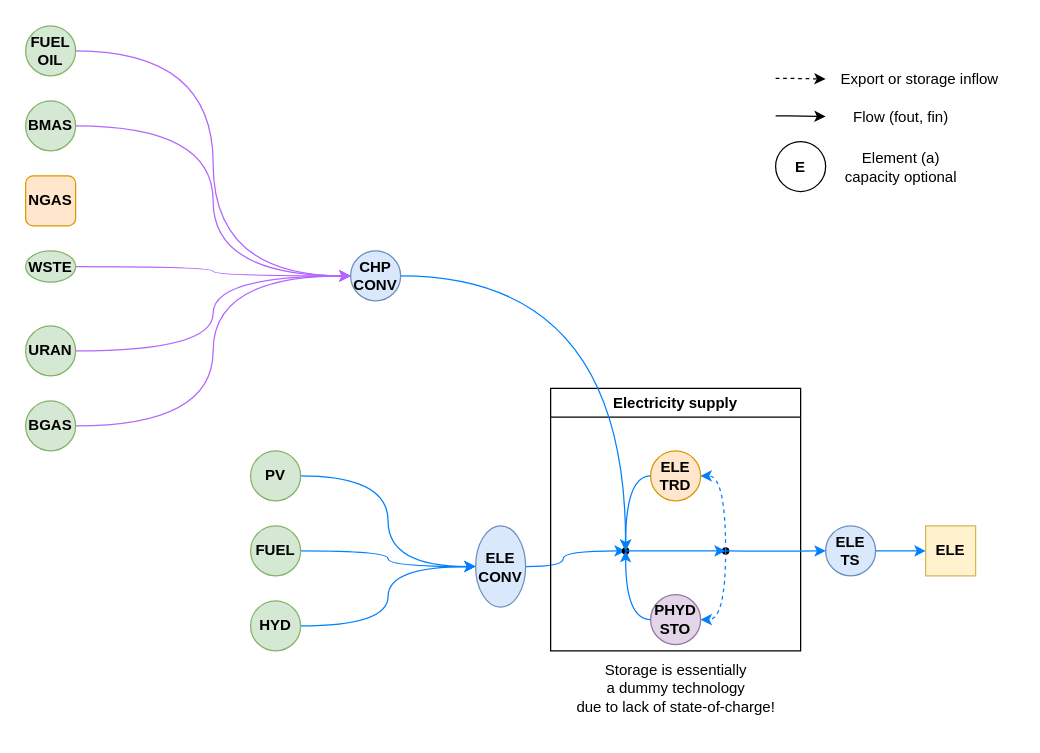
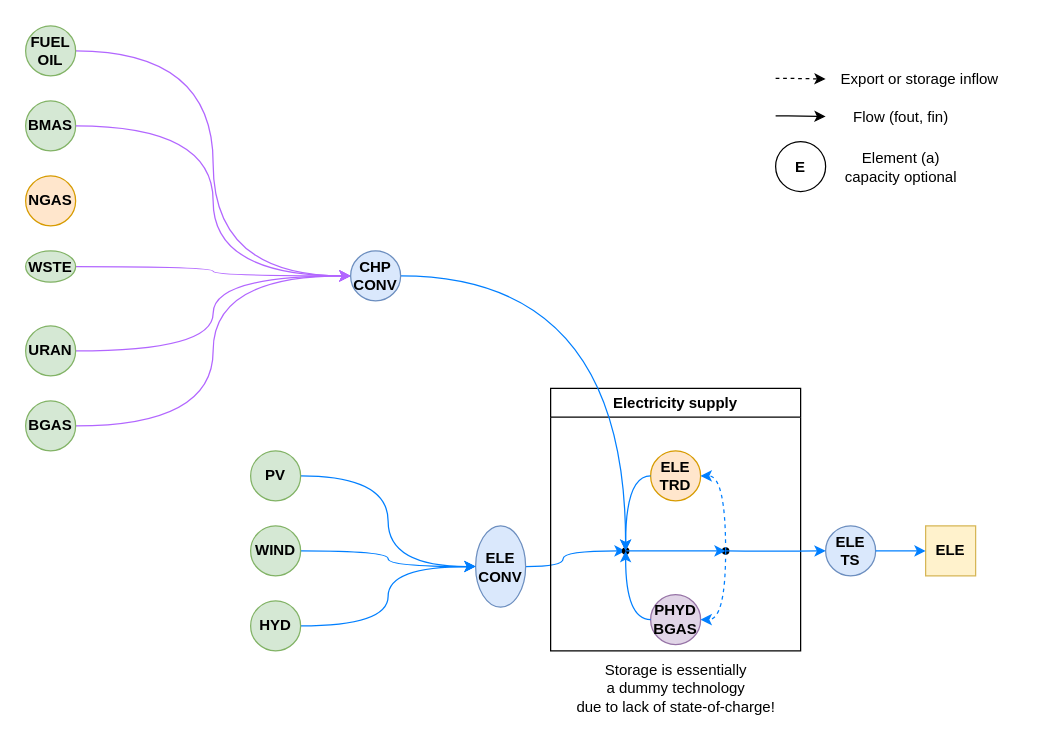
- <mxCell id="15" value="NGAS" style="whiteSpace=wrap;html=1;aspect=fixed;fontStyle=1;fillColor=#ffe6cc;strokeColor=#d79b00;rounded=1;" parent="1" vertex="1"><mxGeometry x="20" y="140" width="40" height="40" as="geometry" /></mxCell>
+ <mxCell id="15" value="NGAS" style="ellipse;whiteSpace=wrap;html=1;aspect=fixed;fontStyle=1;fillColor=#ffe6cc;strokeColor=#d79b00;" parent="1" vertex="1"><mxGeometry x="20" y="140" width="40" height="40" as="geometry" /></mxCell>
- <mxCell id="9" value="FUEL" style="ellipse;whiteSpace=wrap;html=1;aspect=fixed;fontStyle=1;fillColor=#d5e8d4;strokeColor=#82b366;" parent="1" vertex="1"><mxGeometry x="200" y="420" width="40" height="40" as="geometry" /></mxCell>
+ <mxCell id="9" value="WIND" style="ellipse;whiteSpace=wrap;html=1;aspect=fixed;fontStyle=1;fillColor=#d5e8d4;strokeColor=#82b366;" parent="1" vertex="1"><mxGeometry x="200" y="420" width="40" height="40" as="geometry" /></mxCell>
- <mxCell id="21" value="PHYD&lt;br&gt;STO" style="ellipse;whiteSpace=wrap;html=1;aspect=fixed;fontStyle=1;fillColor=#e1d5e7;strokeColor=#9673a6;" parent="16" vertex="1"><mxGeometry x="80" y="165" width="40" height="40" as="geometry" /></mxCell>
+ <mxCell id="21" value="PHYD&lt;br&gt;BGAS" style="ellipse;whiteSpace=wrap;html=1;aspect=fixed;fontStyle=1;fillColor=#e1d5e7;strokeColor=#9673a6;" parent="16" vertex="1"><mxGeometry x="80" y="165" width="40" height="40" as="geometry" /></mxCell>
